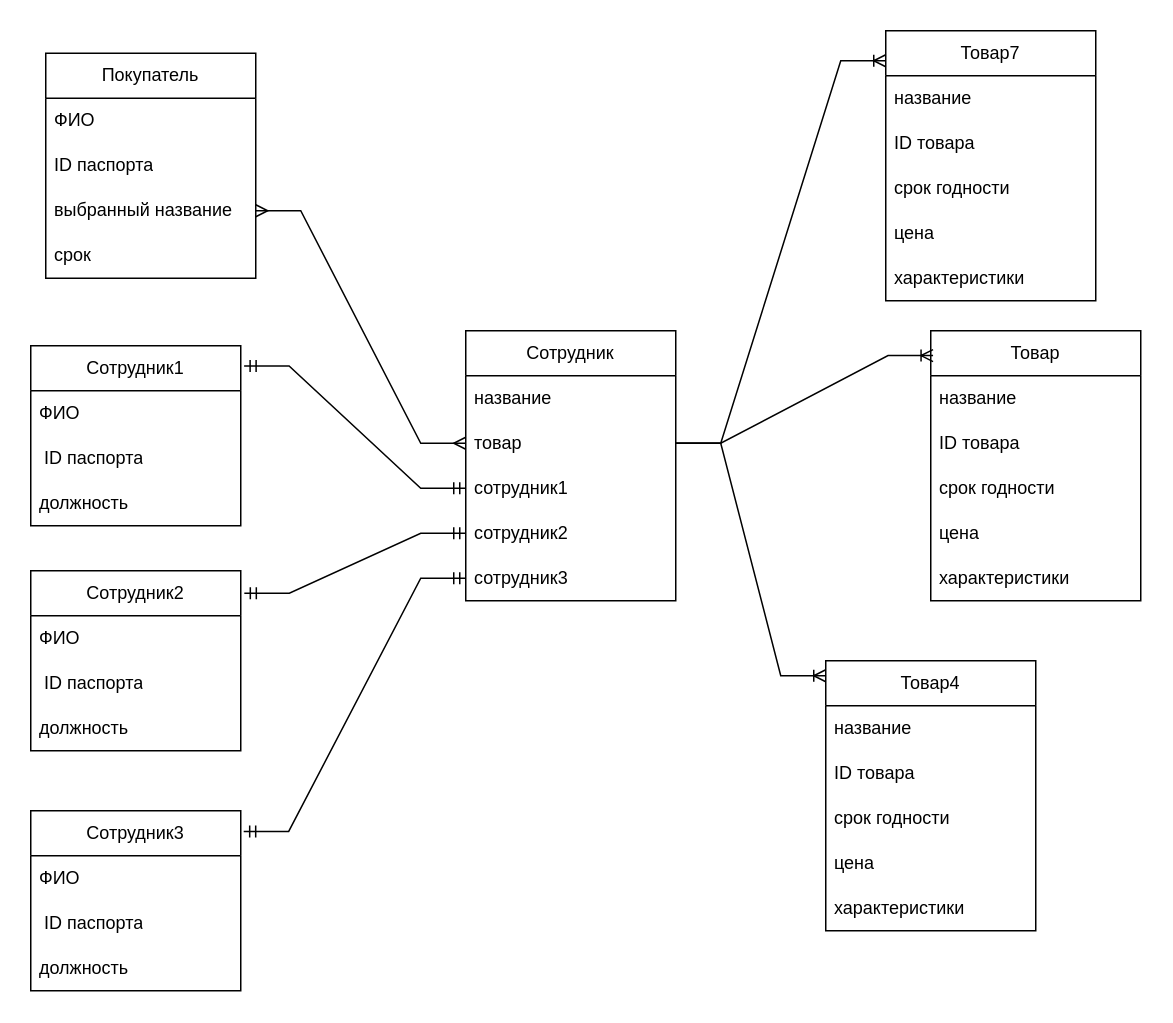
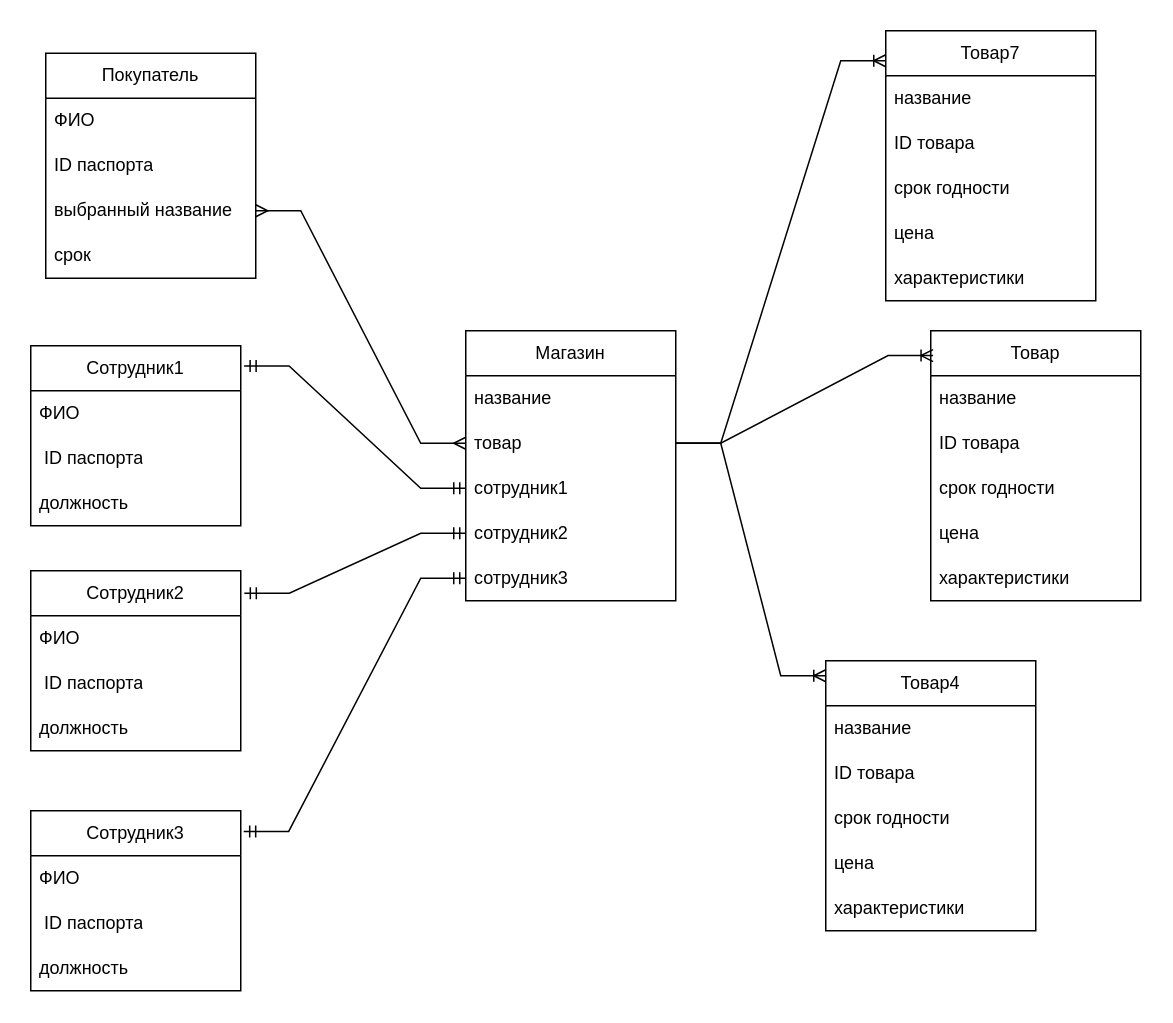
- <mxCell id="6" value="Сотрудник" style="swimlane;fontStyle=0;childLayout=stackLayout;horizontal=1;startSize=30;horizontalStack=0;resizeParent=1;resizeParentMax=0;resizeLast=0;collapsible=1;marginBottom=0;whiteSpace=wrap;html=1;" vertex="1" parent="1"><mxGeometry x="310" y="220" width="140" height="180" as="geometry" /></mxCell>
+ <mxCell id="6" value="Магазин" style="swimlane;fontStyle=0;childLayout=stackLayout;horizontal=1;startSize=30;horizontalStack=0;resizeParent=1;resizeParentMax=0;resizeLast=0;collapsible=1;marginBottom=0;whiteSpace=wrap;html=1;" vertex="1" parent="1"><mxGeometry x="310" y="220" width="140" height="180" as="geometry" /></mxCell>
